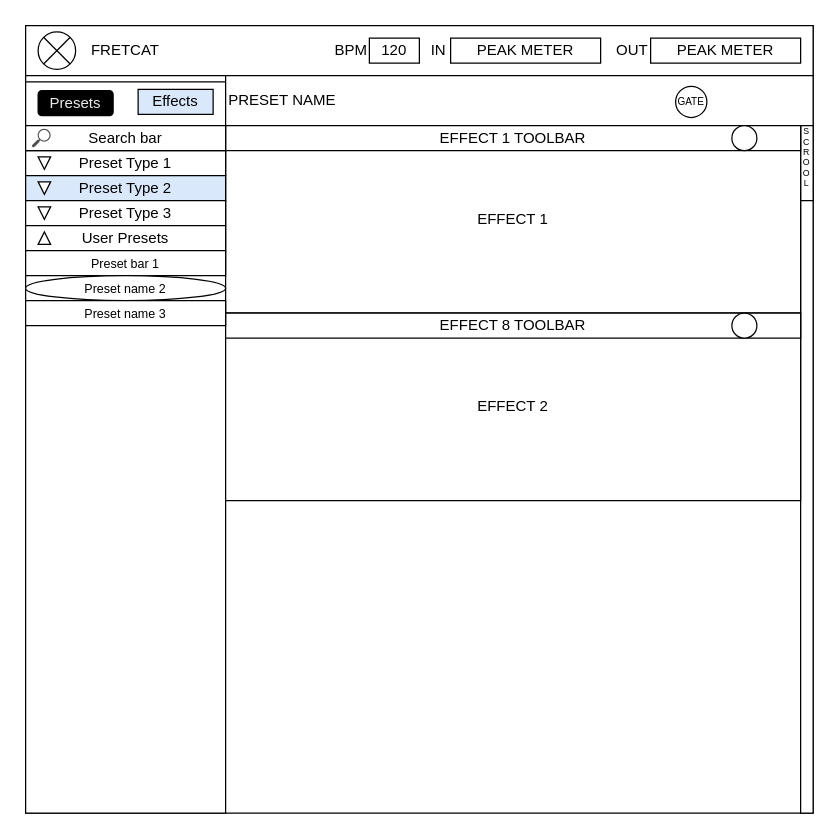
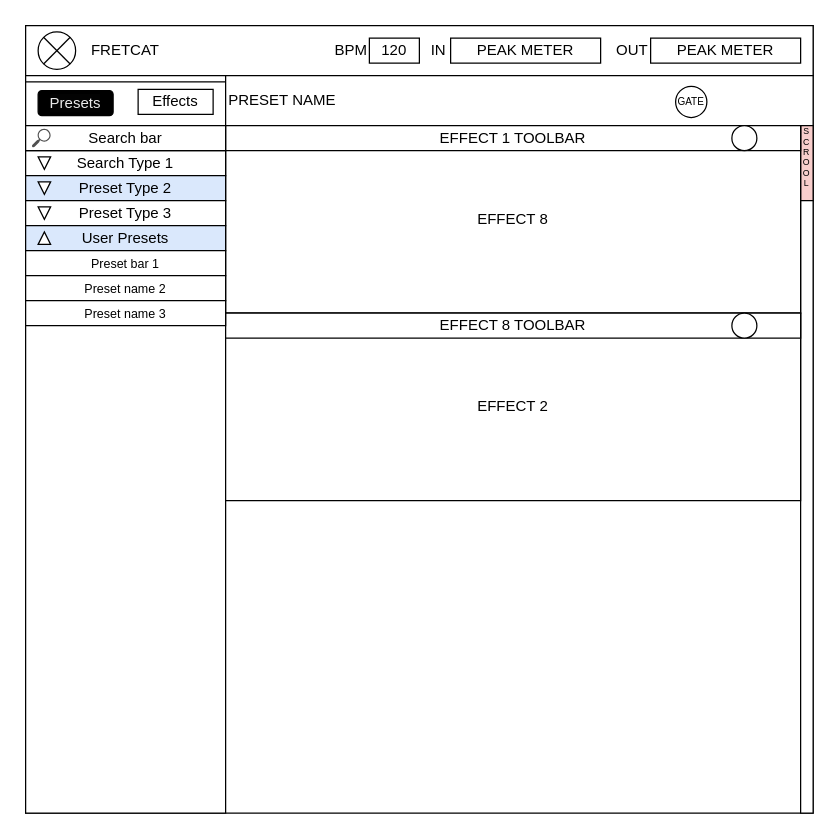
- <mxCell id="19" value="Effects" style="rounded=0;whiteSpace=wrap;html=1;fillColor=#dae8fc;" parent="1" vertex="1"><mxGeometry x="110" y="71" width="60" height="20" as="geometry" /></mxCell>
+ <mxCell id="19" value="Effects" style="rounded=0;whiteSpace=wrap;html=1;" parent="1" vertex="1"><mxGeometry x="110" y="71" width="60" height="20" as="geometry" /></mxCell>
- <mxCell id="30" value="Preset Type 1" style="rounded=0;whiteSpace=wrap;html=1;" parent="1" vertex="1"><mxGeometry x="20" y="120" width="160" height="20" as="geometry" /></mxCell>
+ <mxCell id="30" value="Search Type 1" style="rounded=0;whiteSpace=wrap;html=1;" parent="1" vertex="1"><mxGeometry x="20" y="120" width="160" height="20" as="geometry" /></mxCell>
- <mxCell id="21" value="&lt;div style=&quot;font-size: 7px;&quot;&gt;S&lt;/div&gt;&lt;div style=&quot;font-size: 7px;&quot;&gt;C&lt;/div&gt;&lt;div style=&quot;font-size: 7px;&quot;&gt;R&lt;/div&gt;&lt;div style=&quot;font-size: 7px;&quot;&gt;O&lt;/div&gt;&lt;div style=&quot;font-size: 7px;&quot;&gt;O&lt;/div&gt;&lt;div style=&quot;font-size: 7px;&quot;&gt;L&lt;/div&gt;&lt;div style=&quot;font-size: 7px;&quot;&gt;&lt;br style=&quot;font-size: 7px;&quot;&gt;&lt;/div&gt;" style="rounded=0;whiteSpace=wrap;html=1;fontSize=7;" parent="1" vertex="1"><mxGeometry x="640" y="100" width="10" height="60" as="geometry" /></mxCell>
+ <mxCell id="21" value="&lt;div style=&quot;font-size: 7px;&quot;&gt;S&lt;/div&gt;&lt;div style=&quot;font-size: 7px;&quot;&gt;C&lt;/div&gt;&lt;div style=&quot;font-size: 7px;&quot;&gt;R&lt;/div&gt;&lt;div style=&quot;font-size: 7px;&quot;&gt;O&lt;/div&gt;&lt;div style=&quot;font-size: 7px;&quot;&gt;O&lt;/div&gt;&lt;div style=&quot;font-size: 7px;&quot;&gt;L&lt;/div&gt;&lt;div style=&quot;font-size: 7px;&quot;&gt;&lt;br style=&quot;font-size: 7px;&quot;&gt;&lt;/div&gt;" style="rounded=0;whiteSpace=wrap;html=1;fontSize=7;fillColor=#f8cecc;" parent="1" vertex="1"><mxGeometry x="640" y="100" width="10" height="60" as="geometry" /></mxCell>
- <mxCell id="22" value="&lt;div&gt;EFFECT 1&lt;/div&gt;" style="rounded=0;whiteSpace=wrap;html=1;" parent="1" vertex="1"><mxGeometry x="180" y="100" width="460" height="150" as="geometry" /></mxCell>
+ <mxCell id="22" value="&lt;div&gt;EFFECT 8&lt;/div&gt;" style="rounded=0;whiteSpace=wrap;html=1;" parent="1" vertex="1"><mxGeometry x="180" y="100" width="460" height="150" as="geometry" /></mxCell>
- <mxCell id="33" value="User Presets" style="rounded=0;whiteSpace=wrap;html=1;" parent="1" vertex="1"><mxGeometry x="20" y="180" width="160" height="20" as="geometry" /></mxCell>
+ <mxCell id="33" value="User Presets" style="rounded=0;whiteSpace=wrap;html=1;fillColor=#dae8fc;" parent="1" vertex="1"><mxGeometry x="20" y="180" width="160" height="20" as="geometry" /></mxCell>
- <mxCell id="39" value="&lt;div style=&quot;font-size: 10px;&quot;&gt;Preset name 2&lt;br&gt;&lt;/div&gt;" style="ellipse;whiteSpace=wrap;html=1;fontSize=10;" parent="1" vertex="1"><mxGeometry x="20" y="220" width="160" height="20" as="geometry" /></mxCell>
+ <mxCell id="39" value="&lt;div style=&quot;font-size: 10px;&quot;&gt;Preset name 2&lt;br&gt;&lt;/div&gt;" style="rounded=0;whiteSpace=wrap;html=1;fontSize=10;" parent="1" vertex="1"><mxGeometry x="20" y="220" width="160" height="20" as="geometry" /></mxCell>
